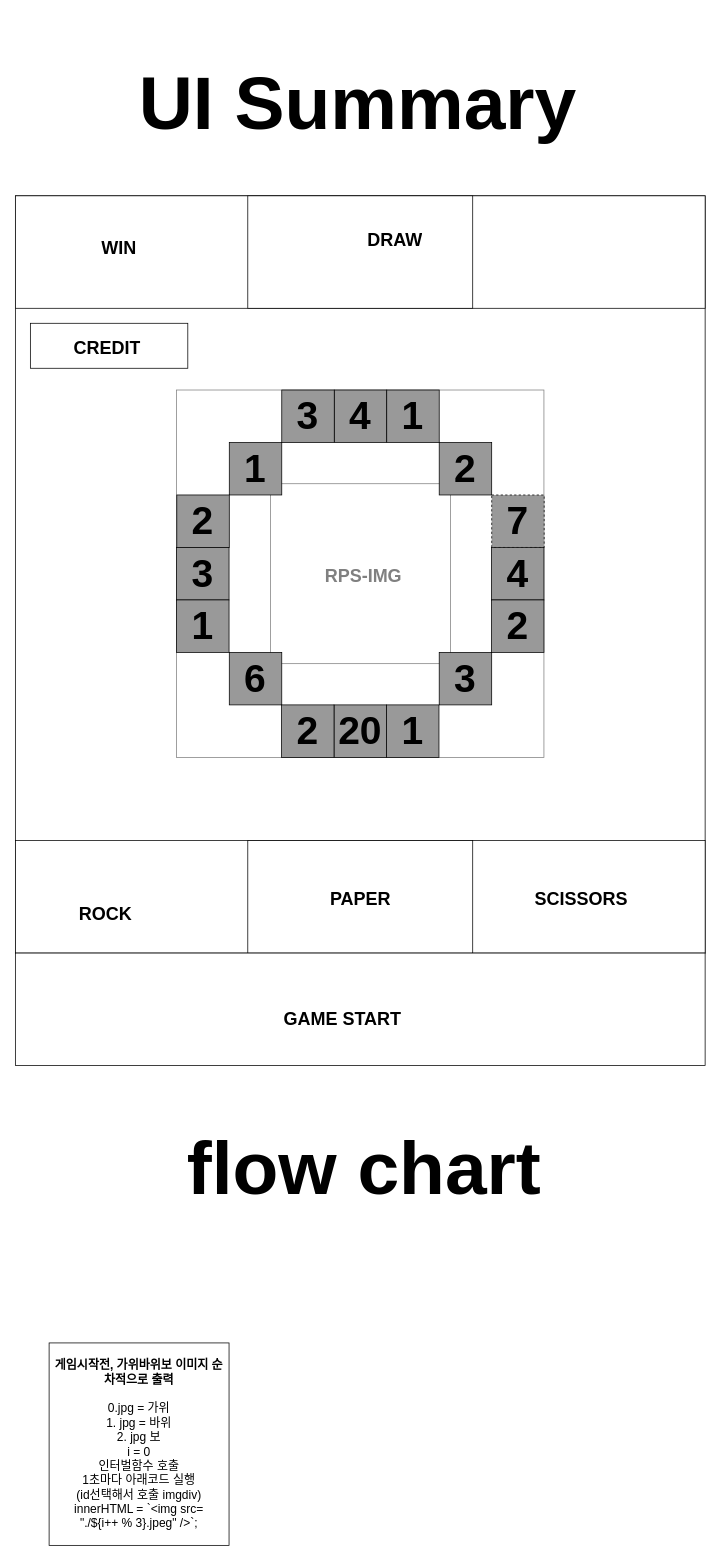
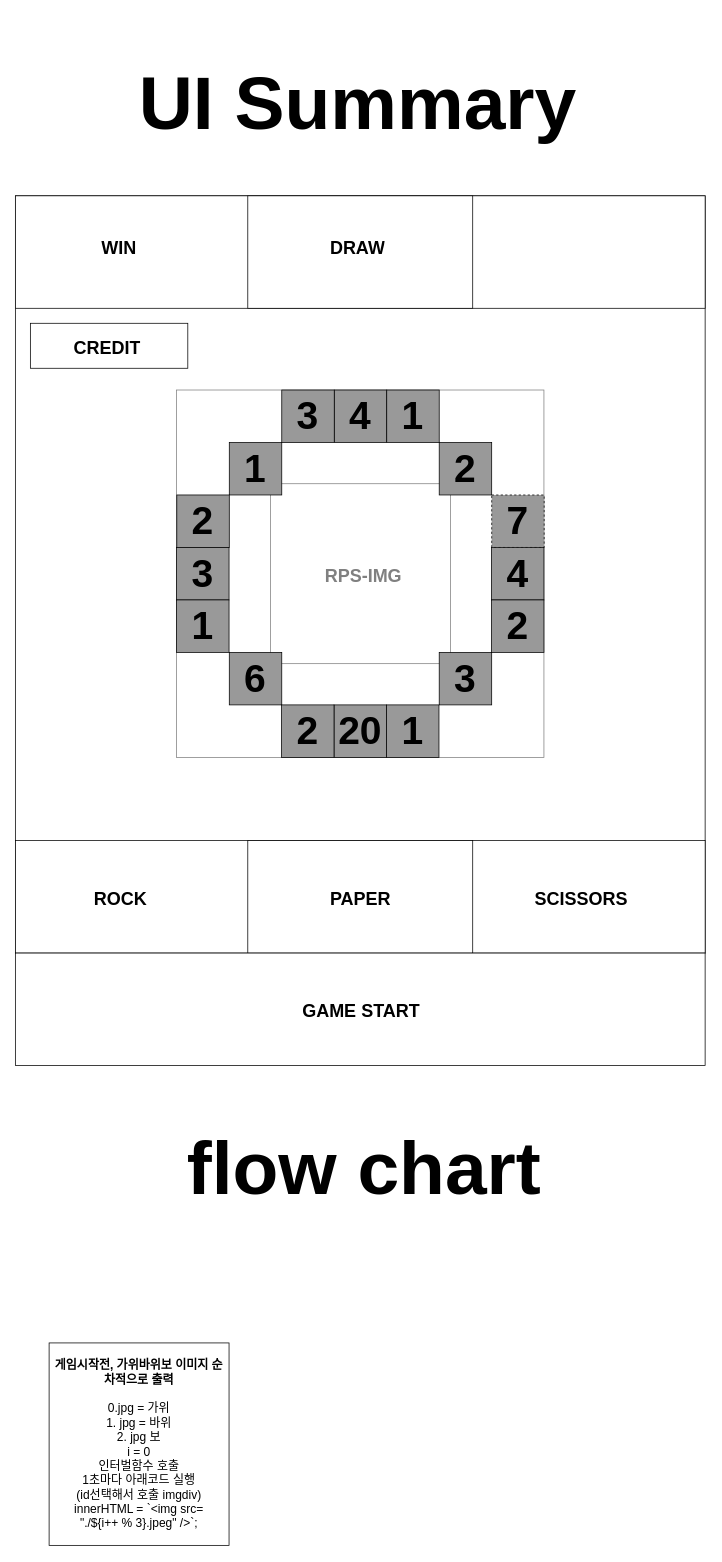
- <mxCell id="6" value="&lt;h1&gt;DRAW&lt;/h1&gt;" style="text;html=1;strokeColor=none;fillColor=none;spacing=5;spacingTop=-20;whiteSpace=wrap;overflow=hidden;rounded=0;" vertex="1" parent="1"><mxGeometry x="485.33" y="300" width="89.37" height="35" as="geometry" /></mxCell>
+ <mxCell id="6" value="&lt;h1&gt;DRAW&lt;/h1&gt;" style="text;html=1;strokeColor=none;fillColor=none;spacing=5;spacingTop=-20;whiteSpace=wrap;overflow=hidden;rounded=0;" vertex="1" parent="1"><mxGeometry x="435.33" y="310" width="89.37" height="35" as="geometry" /></mxCell>
- <mxCell id="9" value="&lt;h1&gt;ROCK&lt;/h1&gt;" style="text;html=1;strokeColor=none;fillColor=none;spacing=5;spacingTop=-20;whiteSpace=wrap;overflow=hidden;rounded=0;" vertex="1" parent="1"><mxGeometry x="100" y="1197.5" width="80" height="35" as="geometry" /></mxCell>
+ <mxCell id="9" value="&lt;h1&gt;ROCK&lt;/h1&gt;" style="text;html=1;strokeColor=none;fillColor=none;spacing=5;spacingTop=-20;whiteSpace=wrap;overflow=hidden;rounded=0;" vertex="1" parent="1"><mxGeometry x="120" y="1177.5" width="80" height="35" as="geometry" /></mxCell>
- <mxCell id="13" value="&lt;h1&gt;GAME START&lt;/h1&gt;" style="text;html=1;strokeColor=none;fillColor=none;spacing=5;spacingTop=-20;whiteSpace=wrap;overflow=hidden;rounded=0;" vertex="1" parent="1"><mxGeometry x="372.66" y="1337.5" width="164.67" height="35" as="geometry" /></mxCell>
+ <mxCell id="13" value="&lt;h1&gt;GAME START&lt;/h1&gt;" style="text;html=1;strokeColor=none;fillColor=none;spacing=5;spacingTop=-20;whiteSpace=wrap;overflow=hidden;rounded=0;" vertex="1" parent="1"><mxGeometry x="397.66" y="1327.5" width="164.67" height="35" as="geometry" /></mxCell>
